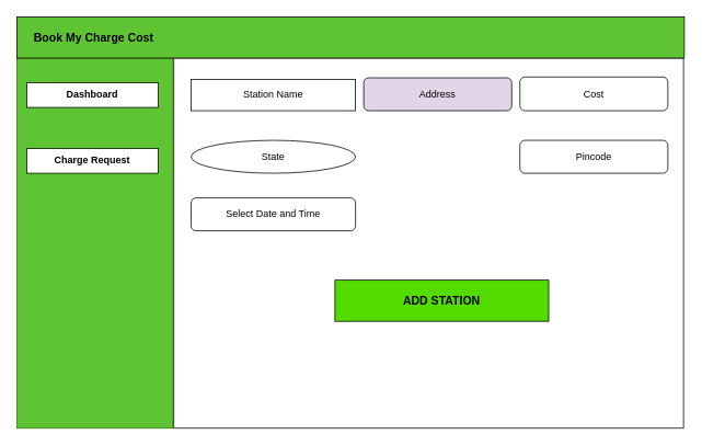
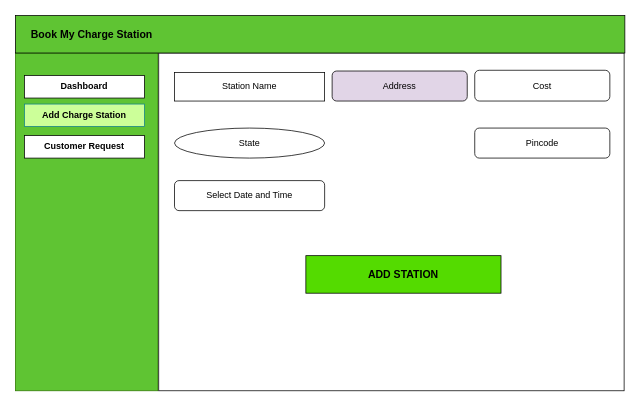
- <mxCell id="16" value="Book My Charge Cost" style="text;html=1;strokeColor=none;fillColor=none;align=left;verticalAlign=middle;whiteSpace=wrap;rounded=0;fontStyle=1;fontSize=14;" vertex="1" parent="1"><mxGeometry x="39" y="30" width="190" height="30" as="geometry" /></mxCell>
+ <mxCell id="16" value="Book My Charge Station" style="text;html=1;strokeColor=none;fillColor=none;align=left;verticalAlign=middle;whiteSpace=wrap;rounded=0;fontStyle=1;fontSize=14;" vertex="1" parent="1"><mxGeometry x="39" y="30" width="190" height="30" as="geometry" /></mxCell>
+ <mxCell id="11" value="Add Charge Station" style="rounded=0;whiteSpace=wrap;html=1;fontStyle=1;fillColor=#CCFF99;strokeColor=#0e8088;" vertex="1" parent="1"><mxGeometry x="32" y="138" width="160" height="30" as="geometry" /></mxCell>
- <mxCell id="13" value="Charge Request" style="rounded=0;whiteSpace=wrap;html=1;fontStyle=1" vertex="1" parent="1"><mxGeometry x="32" y="180" width="160" height="30" as="geometry" /></mxCell>
+ <mxCell id="13" value="Customer Request" style="rounded=0;whiteSpace=wrap;html=1;fontStyle=1" vertex="1" parent="1"><mxGeometry x="32" y="180" width="160" height="30" as="geometry" /></mxCell>
